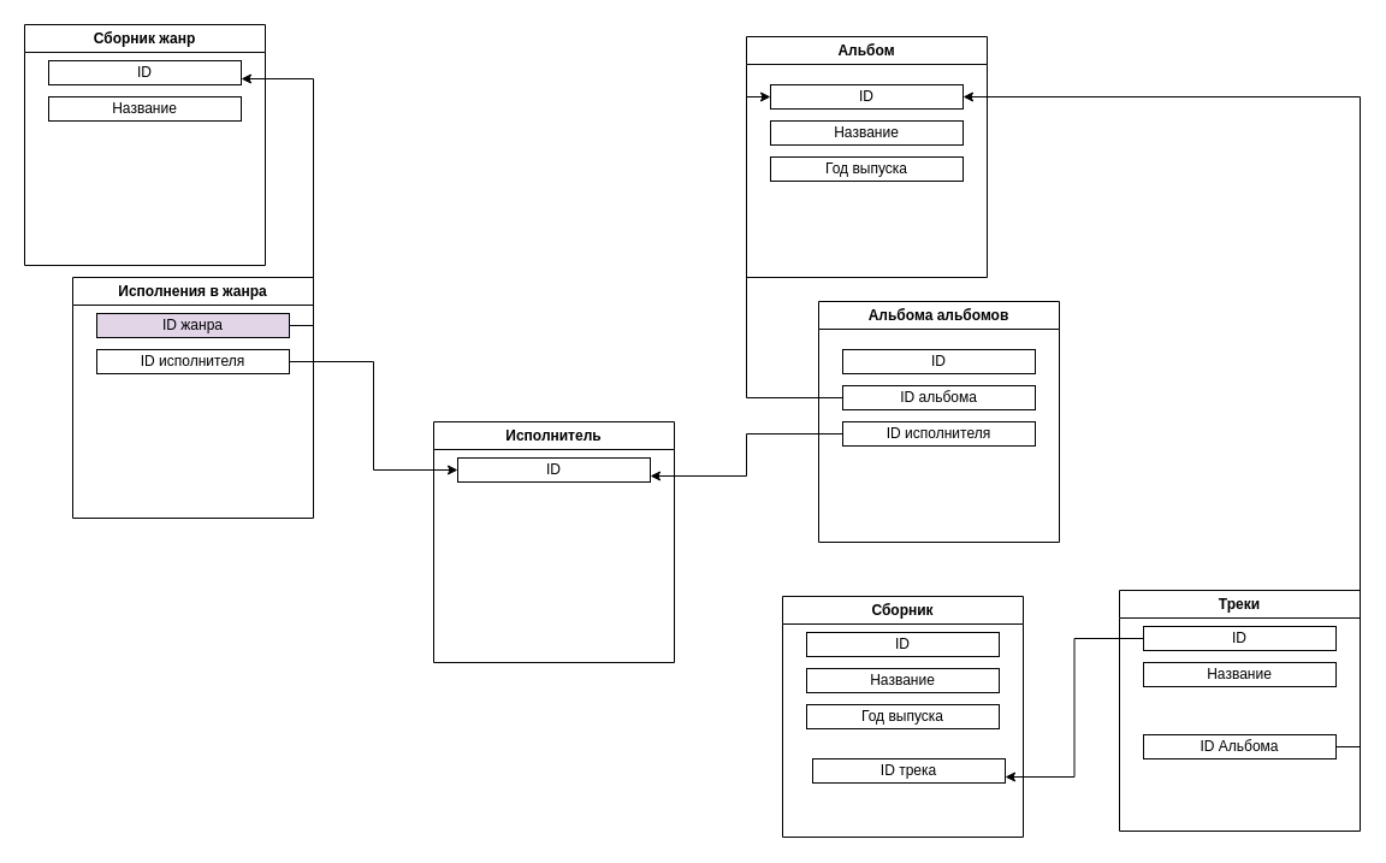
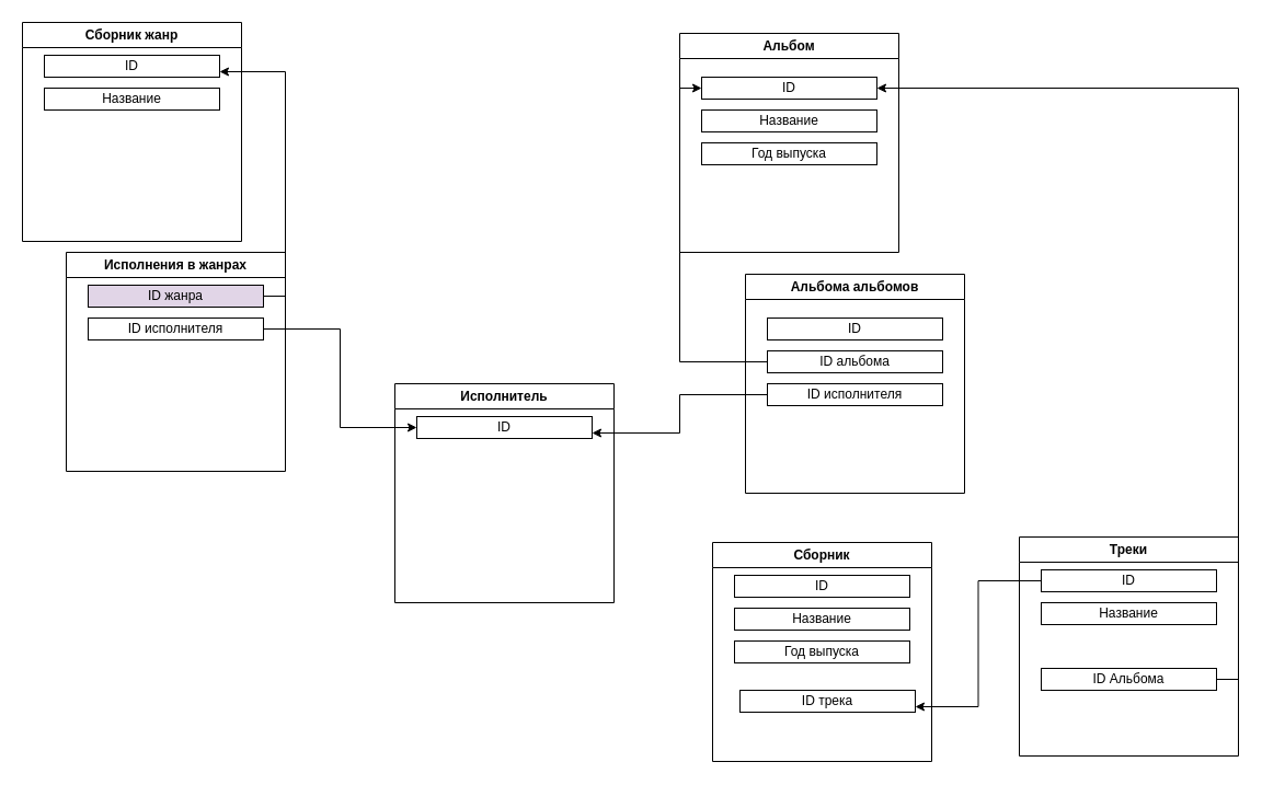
- <mxCell id="22" value="Исполнения в жанра" style="swimlane;whiteSpace=wrap;html=1;" parent="1" vertex="1"><mxGeometry x="60" y="230" width="200" height="200" as="geometry" /></mxCell>
+ <mxCell id="22" value="Исполнения в жанрах" style="swimlane;whiteSpace=wrap;html=1;" parent="1" vertex="1"><mxGeometry x="60" y="230" width="200" height="200" as="geometry" /></mxCell>
